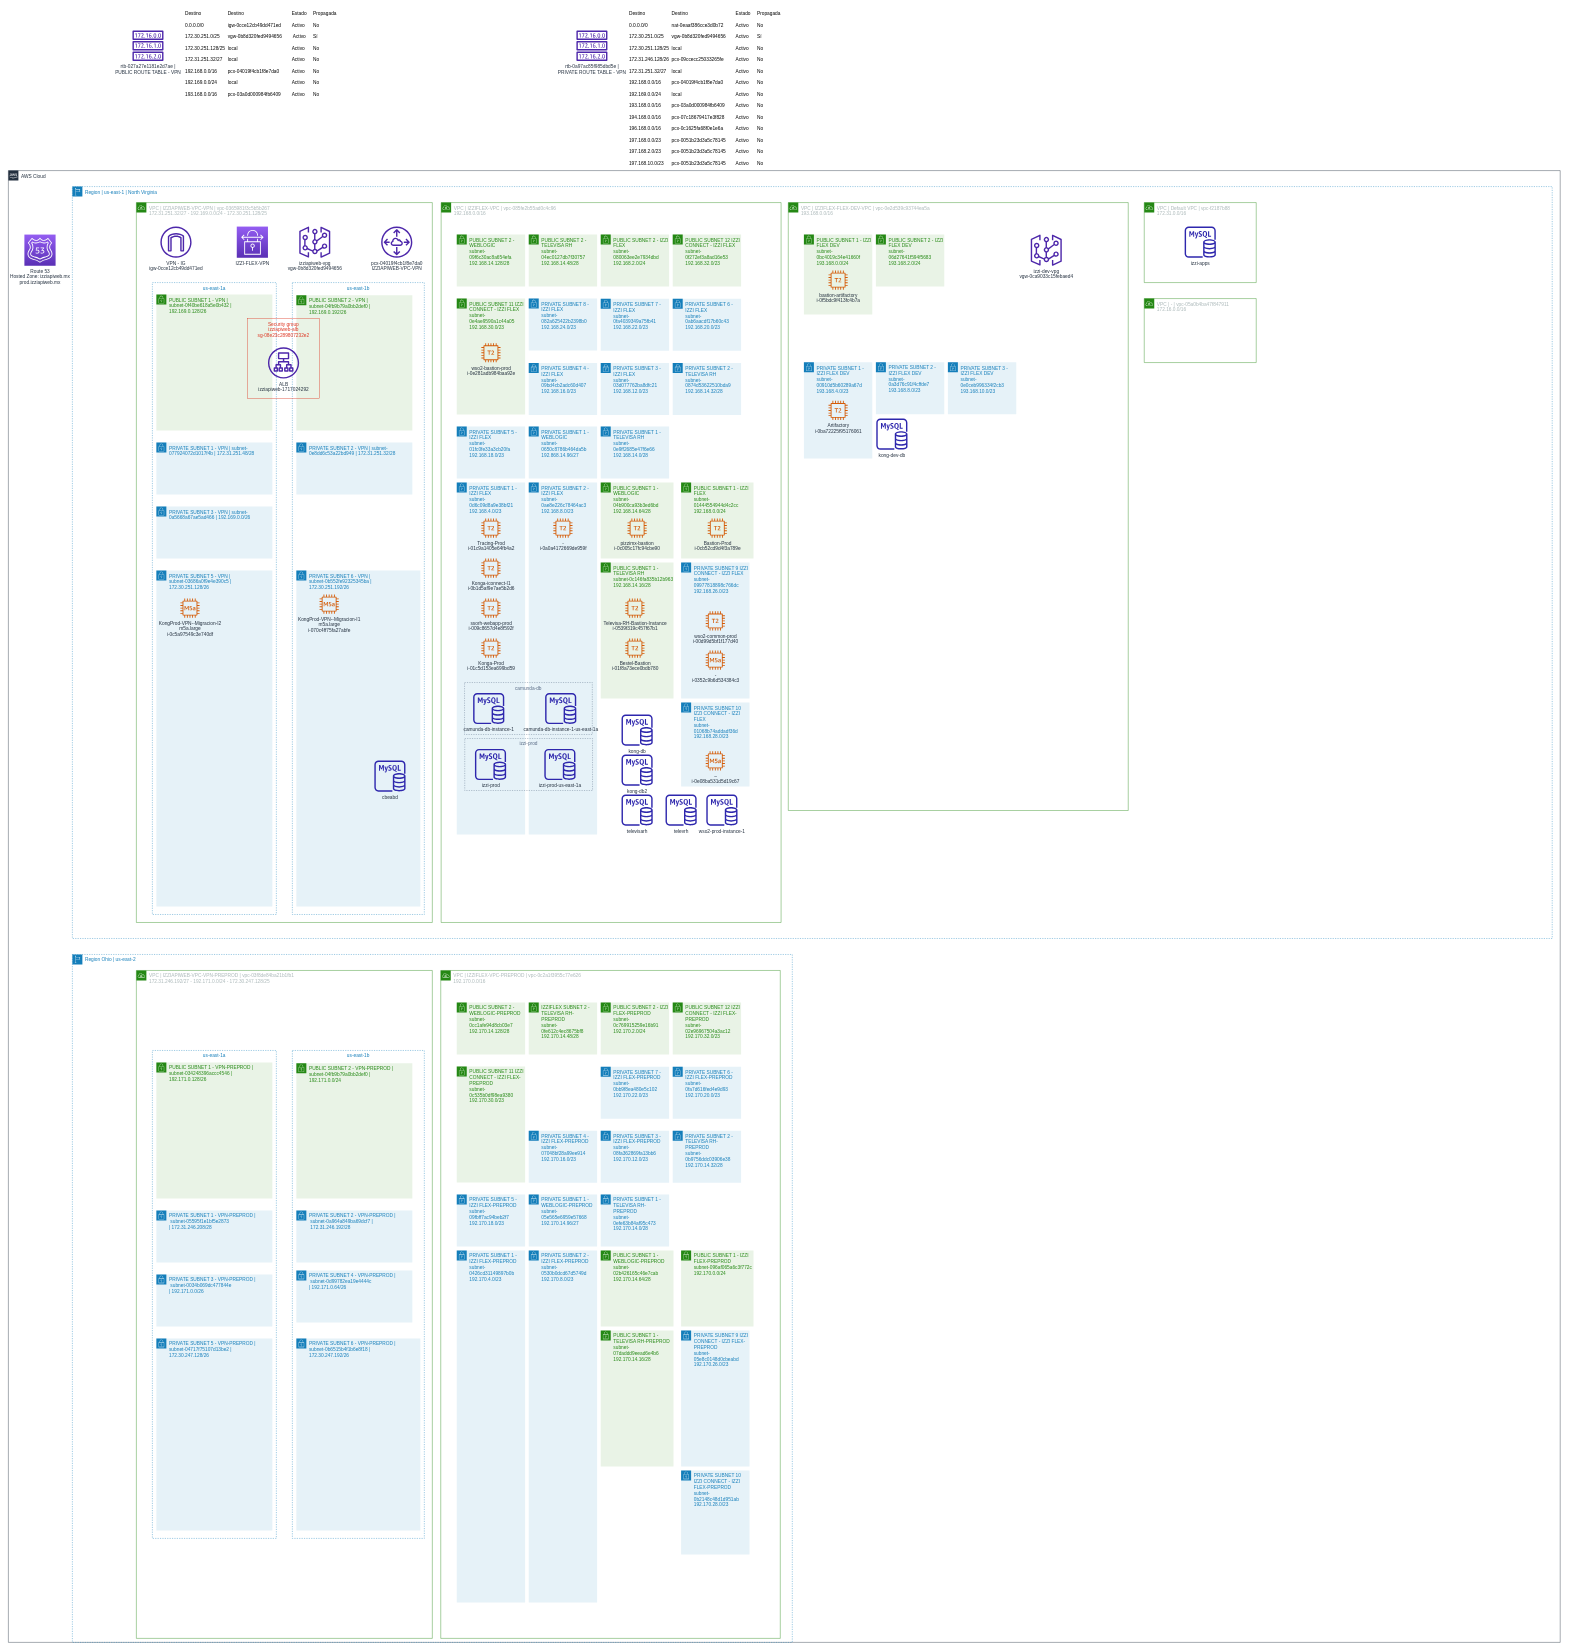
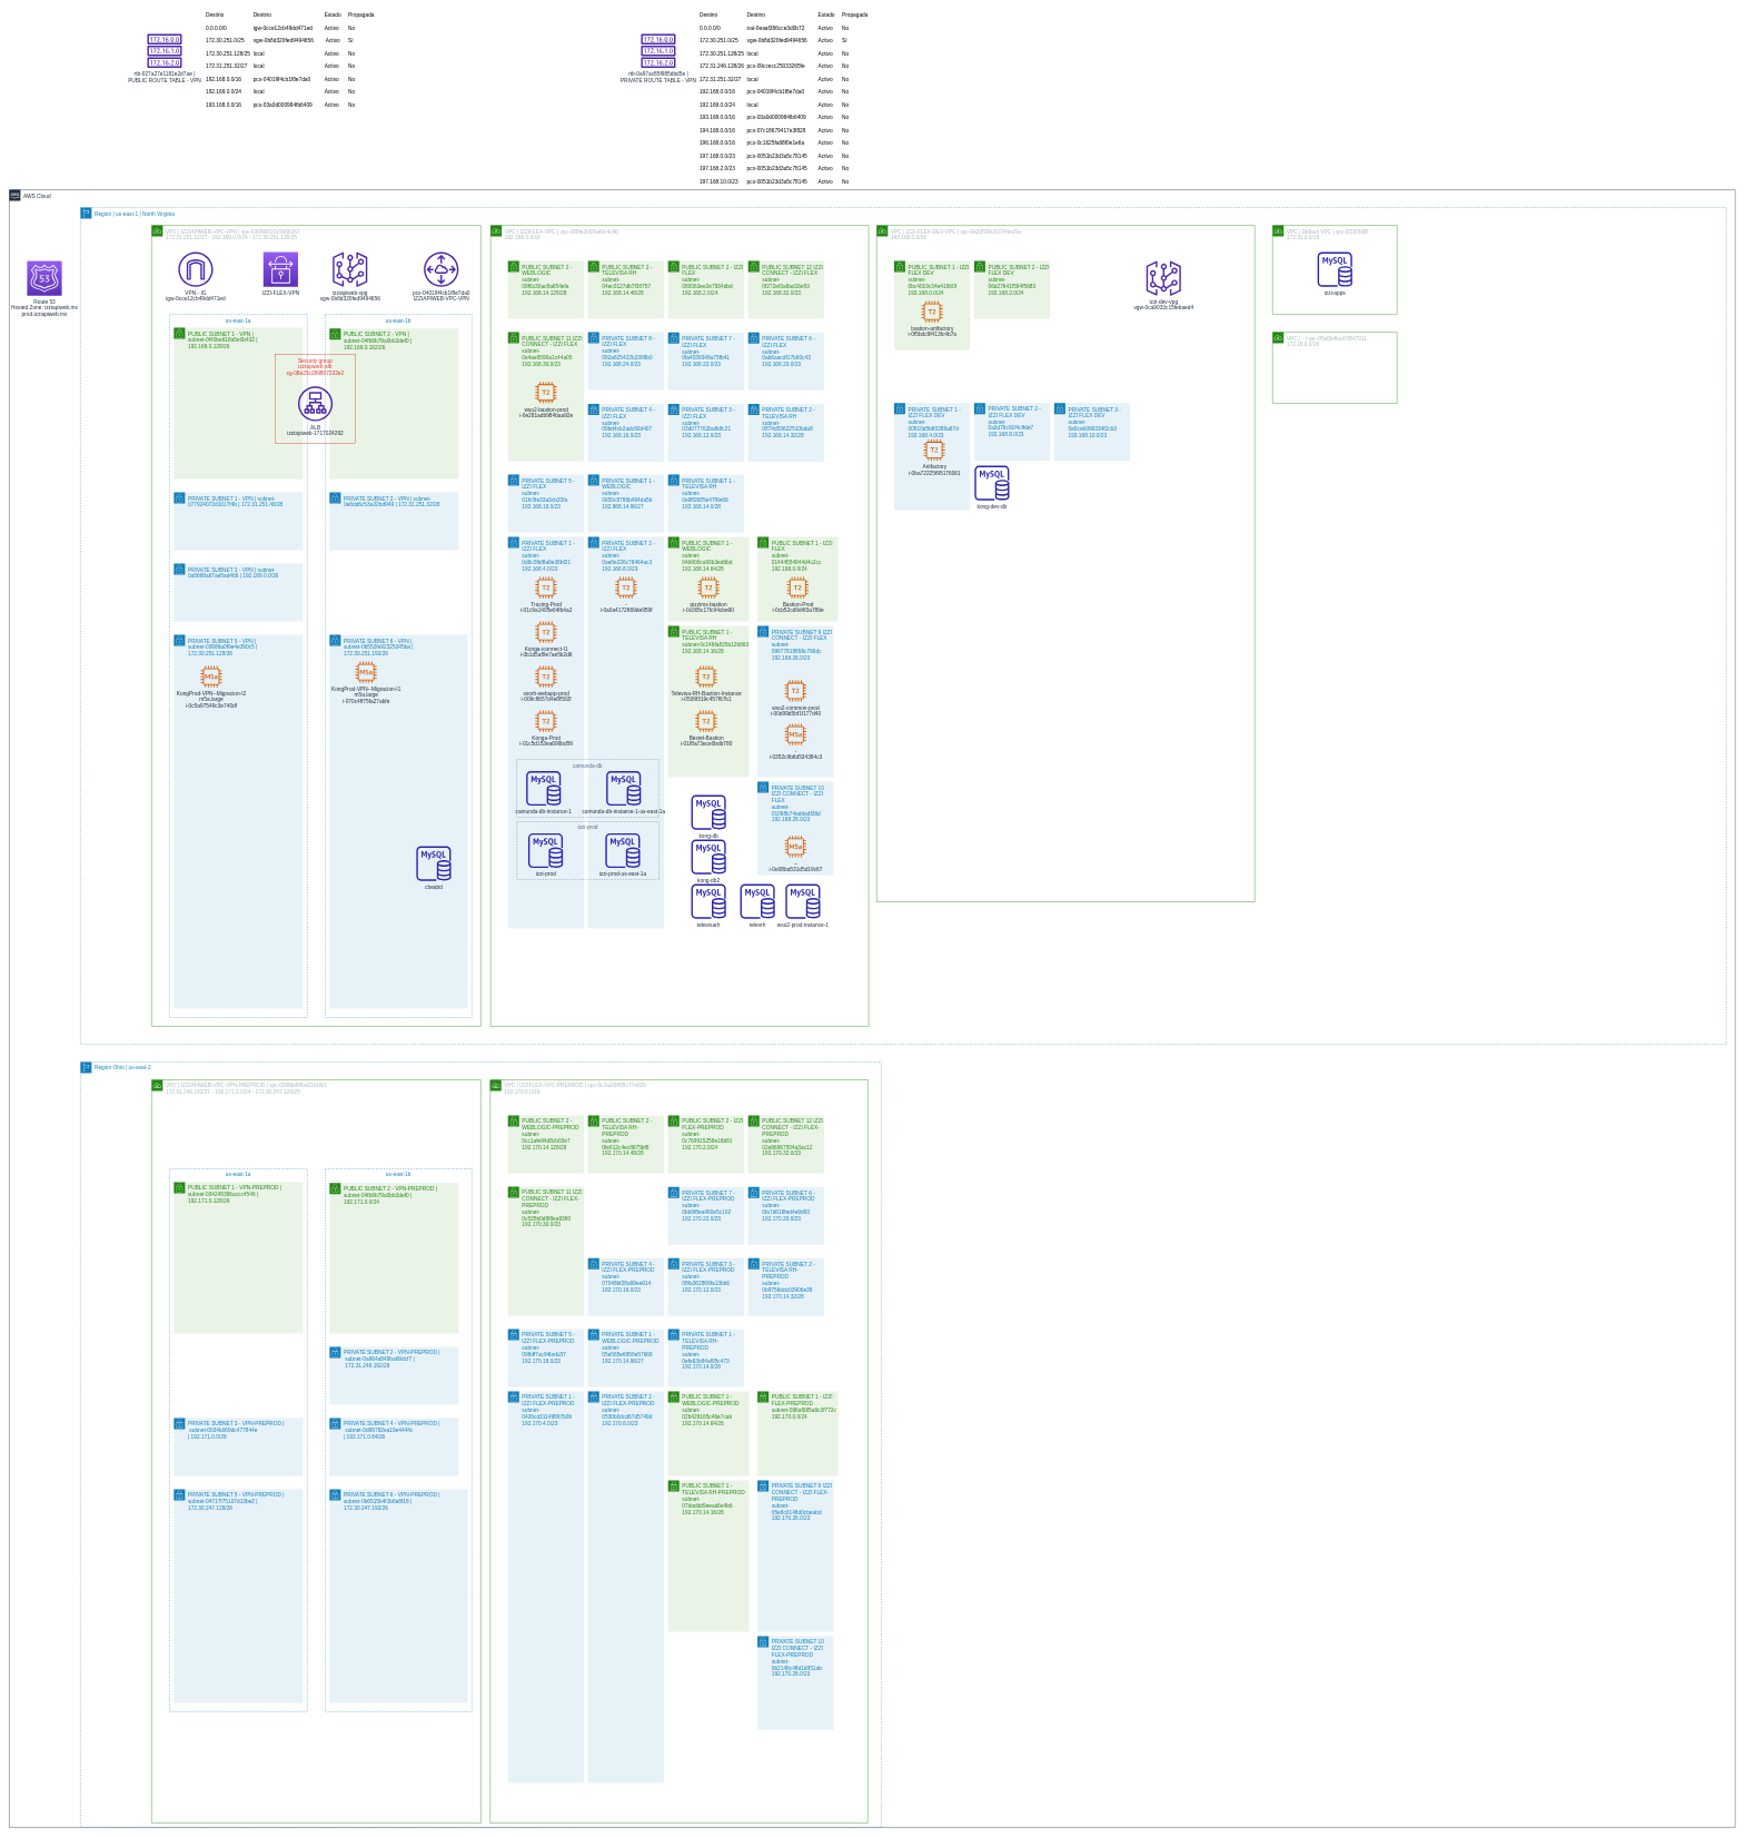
- <mxCell id="67" value="VPC |&amp;nbsp;&lt;span style=&quot;background-color: initial;&quot;&gt;IZZIFLEX-FLEX-DEV-VPC |&amp;nbsp;&lt;/span&gt;&lt;span style=&quot;background-color: initial;&quot;&gt;vpc-0e2d539c93744ea5a&lt;br&gt;&lt;/span&gt;&lt;span style=&quot;background-color: initial;&quot;&gt;193.168.0.0/16&lt;/span&gt;&lt;span style=&quot;background-color: initial;&quot;&gt;&lt;br&gt;&lt;/span&gt;" style="points=[[0,0],[0.25,0],[0.5,0],[0.75,0],[1,0],[1,0.25],[1,0.5],[1,0.75],[1,1],[0.75,1],[0.5,1],[0.25,1],[0,1],[0,0.75],[0,0.5],[0,0.25]];outlineConnect=0;gradientColor=none;html=1;whiteSpace=wrap;fontSize=12;fontStyle=0;container=1;pointerEvents=0;collapsible=0;recursiveResize=0;shape=mxgraph.aws4.group;grIcon=mxgraph.aws4.group_vpc;strokeColor=#248814;fillColor=none;verticalAlign=top;align=left;spacingLeft=30;fontColor=#AAB7B8;dashed=0;" parent="3" vertex="1"><mxGeometry x="1790" y="40" width="850" height="1520" as="geometry" /></mxCell>
+ <mxCell id="67" value="VPC |&amp;nbsp;&lt;span style=&quot;background-color: initial;&quot;&gt;IZZI-FLEX-DEV-VPC |&amp;nbsp;&lt;/span&gt;&lt;span style=&quot;background-color: initial;&quot;&gt;vpc-0e2d539c93744ea5a&lt;br&gt;&lt;/span&gt;&lt;span style=&quot;background-color: initial;&quot;&gt;193.168.0.0/16&lt;/span&gt;&lt;span style=&quot;background-color: initial;&quot;&gt;&lt;br&gt;&lt;/span&gt;" style="points=[[0,0],[0.25,0],[0.5,0],[0.75,0],[1,0],[1,0.25],[1,0.5],[1,0.75],[1,1],[0.75,1],[0.5,1],[0.25,1],[0,1],[0,0.75],[0,0.5],[0,0.25]];outlineConnect=0;gradientColor=none;html=1;whiteSpace=wrap;fontSize=12;fontStyle=0;container=1;pointerEvents=0;collapsible=0;recursiveResize=0;shape=mxgraph.aws4.group;grIcon=mxgraph.aws4.group_vpc;strokeColor=#248814;fillColor=none;verticalAlign=top;align=left;spacingLeft=30;fontColor=#AAB7B8;dashed=0;" parent="3" vertex="1"><mxGeometry x="1790" y="40" width="850" height="1520" as="geometry" /></mxCell>
- <mxCell id="72" value="&lt;div&gt;Artifactory&lt;/div&gt;&lt;div&gt;i-0ba72225f95176061&lt;/div&gt;" style="sketch=0;outlineConnect=0;fontColor=#232F3E;gradientColor=none;fillColor=#D45B07;strokeColor=none;dashed=0;verticalLabelPosition=bottom;verticalAlign=top;align=center;html=1;fontSize=12;fontStyle=0;aspect=fixed;pointerEvents=1;shape=mxgraph.aws4.t2_instance;" parent="71" vertex="1"><mxGeometry x="61.5" y="96.25" width="48" height="48" as="geometry" /></mxCell>
+ <mxCell id="72" value="&lt;div&gt;Artifactory&lt;/div&gt;&lt;div&gt;i-0ba72225f95176061&lt;/div&gt;" style="sketch=0;outlineConnect=0;fontColor=#232F3E;gradientColor=none;fillColor=#D45B07;strokeColor=none;dashed=0;verticalLabelPosition=bottom;verticalAlign=top;align=center;html=1;fontSize=12;fontStyle=0;aspect=fixed;pointerEvents=1;shape=mxgraph.aws4.t2_instance;" parent="71" vertex="1"><mxGeometry x="66.5" y="81.25" width="48" height="48" as="geometry" /></mxCell>
- <mxCell id="98" value="IZZIFLEX SUBNET 2 - TELEVISA RH-PREPROD&lt;br&gt;subnet-0fe612c4ec8675bf8&lt;div&gt;192.170.14.48/28&lt;br&gt;&lt;/div&gt;" style="points=[[0,0],[0.25,0],[0.5,0],[0.75,0],[1,0],[1,0.25],[1,0.5],[1,0.75],[1,1],[0.75,1],[0.5,1],[0.25,1],[0,1],[0,0.75],[0,0.5],[0,0.25]];outlineConnect=0;gradientColor=none;html=1;whiteSpace=wrap;fontSize=12;fontStyle=0;container=1;pointerEvents=0;collapsible=0;recursiveResize=0;shape=mxgraph.aws4.group;grIcon=mxgraph.aws4.group_security_group;grStroke=0;strokeColor=#248814;fillColor=#E9F3E6;verticalAlign=top;align=left;spacingLeft=30;fontColor=#248814;dashed=0;" parent="90" vertex="1"><mxGeometry x="220" y="80" width="171" height="130" as="geometry" /></mxCell>
+ <mxCell id="98" value="PUBLIC SUBNET 2 - TELEVISA RH-PREPROD&lt;br&gt;subnet-0fe612c4ec8675bf8&lt;div&gt;192.170.14.48/28&lt;br&gt;&lt;/div&gt;" style="points=[[0,0],[0.25,0],[0.5,0],[0.75,0],[1,0],[1,0.25],[1,0.5],[1,0.75],[1,1],[0.75,1],[0.5,1],[0.25,1],[0,1],[0,0.75],[0,0.5],[0,0.25]];outlineConnect=0;gradientColor=none;html=1;whiteSpace=wrap;fontSize=12;fontStyle=0;container=1;pointerEvents=0;collapsible=0;recursiveResize=0;shape=mxgraph.aws4.group;grIcon=mxgraph.aws4.group_security_group;grStroke=0;strokeColor=#248814;fillColor=#E9F3E6;verticalAlign=top;align=left;spacingLeft=30;fontColor=#248814;dashed=0;" parent="90" vertex="1"><mxGeometry x="220" y="80" width="171" height="130" as="geometry" /></mxCell>
- <mxCell id="81" value="PRIVATE SUBNET 1 - VPN-PREPROD |&amp;nbsp;subnet-05595f1e1bf5e2873&lt;br&gt;|&amp;nbsp;172.31.246.208/28" style="points=[[0,0],[0.25,0],[0.5,0],[0.75,0],[1,0],[1,0.25],[1,0.5],[1,0.75],[1,1],[0.75,1],[0.5,1],[0.25,1],[0,1],[0,0.75],[0,0.5],[0,0.25]];outlineConnect=0;gradientColor=none;html=1;whiteSpace=wrap;fontSize=12;fontStyle=0;container=1;pointerEvents=0;collapsible=0;recursiveResize=0;shape=mxgraph.aws4.group;grIcon=mxgraph.aws4.group_security_group;grStroke=0;strokeColor=#147EBA;fillColor=#E6F2F8;verticalAlign=top;align=left;spacingLeft=30;fontColor=#147EBA;dashed=0;" parent="79" vertex="1"><mxGeometry x="50" y="600" width="290" height="130" as="geometry" /></mxCell>
- <mxCell id="87" value="PRIVATE SUBNET 4 - VPN-PREPROD |&amp;nbsp;subnet-0d99782ea19e4444c &lt;br&gt;|&amp;nbsp;192.171.0.64/26" style="points=[[0,0],[0.25,0],[0.5,0],[0.75,0],[1,0],[1,0.25],[1,0.5],[1,0.75],[1,1],[0.75,1],[0.5,1],[0.25,1],[0,1],[0,0.75],[0,0.5],[0,0.25]];outlineConnect=0;gradientColor=none;html=1;whiteSpace=wrap;fontSize=12;fontStyle=0;container=1;pointerEvents=0;collapsible=0;recursiveResize=0;shape=mxgraph.aws4.group;grIcon=mxgraph.aws4.group_security_group;grStroke=0;strokeColor=#147EBA;fillColor=#E6F2F8;verticalAlign=top;align=left;spacingLeft=30;fontColor=#147EBA;dashed=0;" parent="79" vertex="1"><mxGeometry x="400" y="750" width="290" height="130" as="geometry" /></mxCell>
+ <mxCell id="87" value="PRIVATE SUBNET 4 - VPN-PREPROD |&amp;nbsp;subnet-0d99782ea19e4444c &lt;br&gt;|&amp;nbsp;192.171.0.64/26" style="points=[[0,0],[0.25,0],[0.5,0],[0.75,0],[1,0],[1,0.25],[1,0.5],[1,0.75],[1,1],[0.75,1],[0.5,1],[0.25,1],[0,1],[0,0.75],[0,0.5],[0,0.25]];outlineConnect=0;gradientColor=none;html=1;whiteSpace=wrap;fontSize=12;fontStyle=0;container=1;pointerEvents=0;collapsible=0;recursiveResize=0;shape=mxgraph.aws4.group;grIcon=mxgraph.aws4.group_security_group;grStroke=0;strokeColor=#147EBA;fillColor=#E6F2F8;verticalAlign=top;align=left;spacingLeft=30;fontColor=#147EBA;dashed=0;" parent="79" vertex="1"><mxGeometry x="400" y="760" width="290" height="130" as="geometry" /></mxCell>
